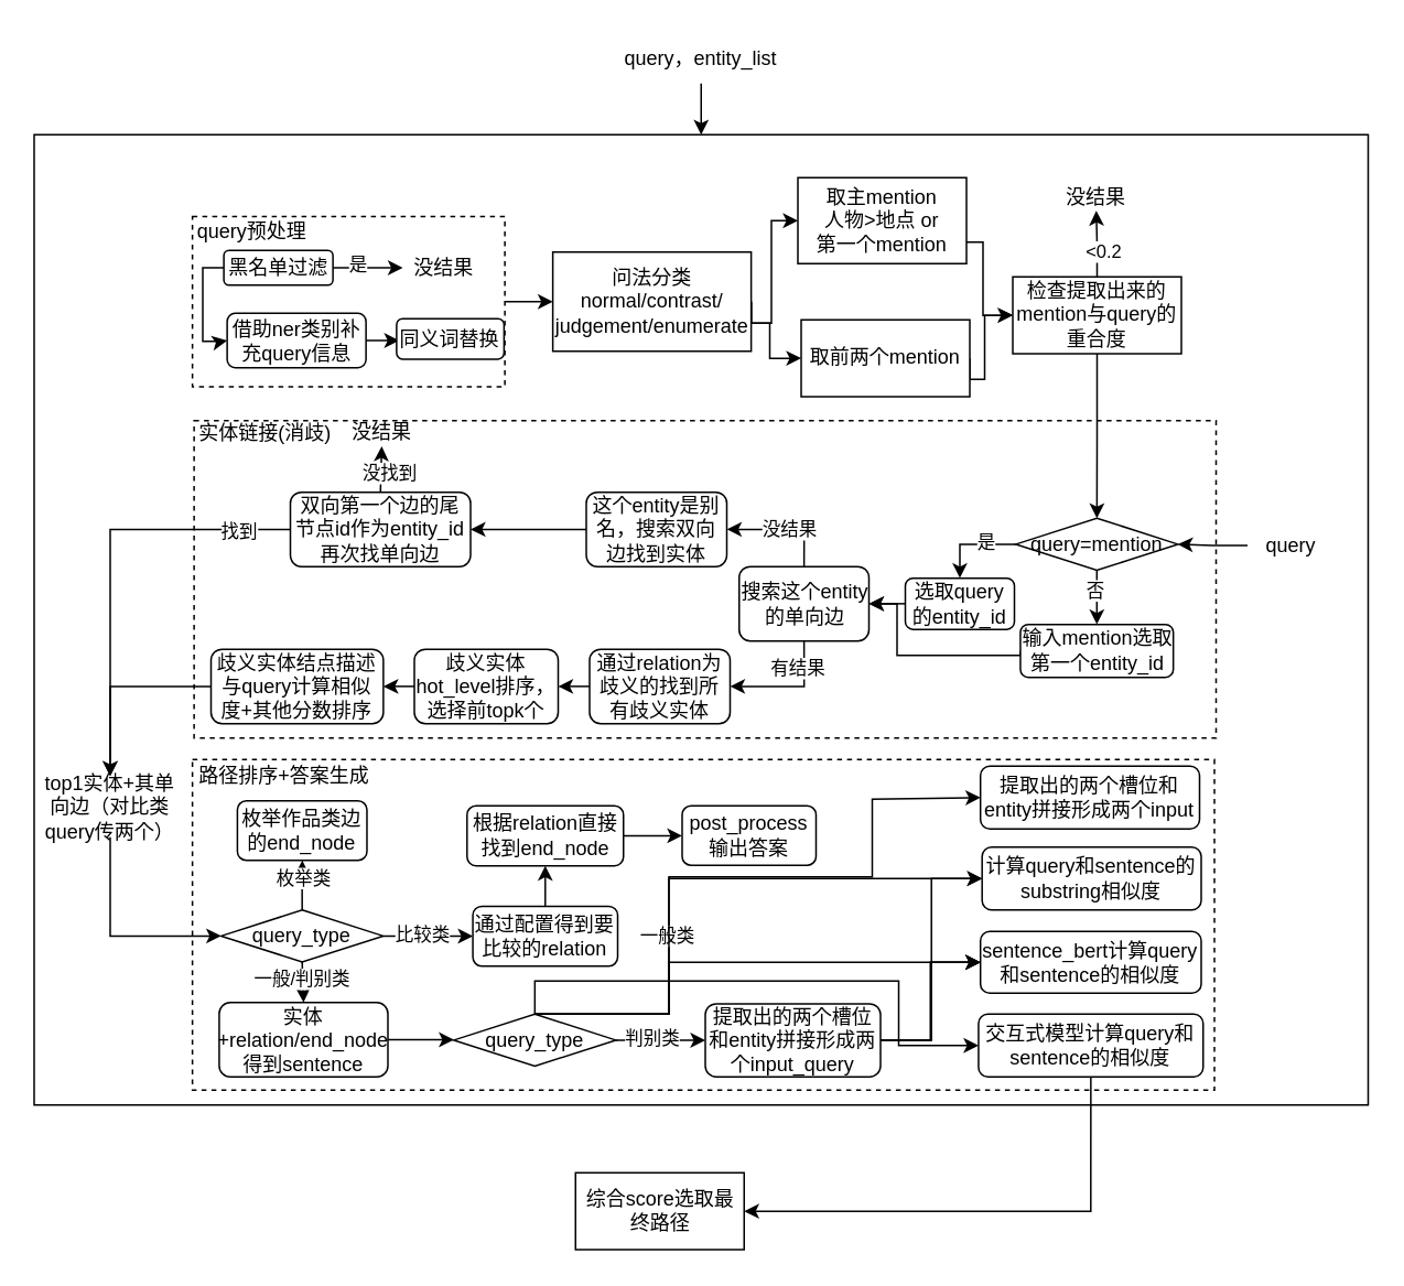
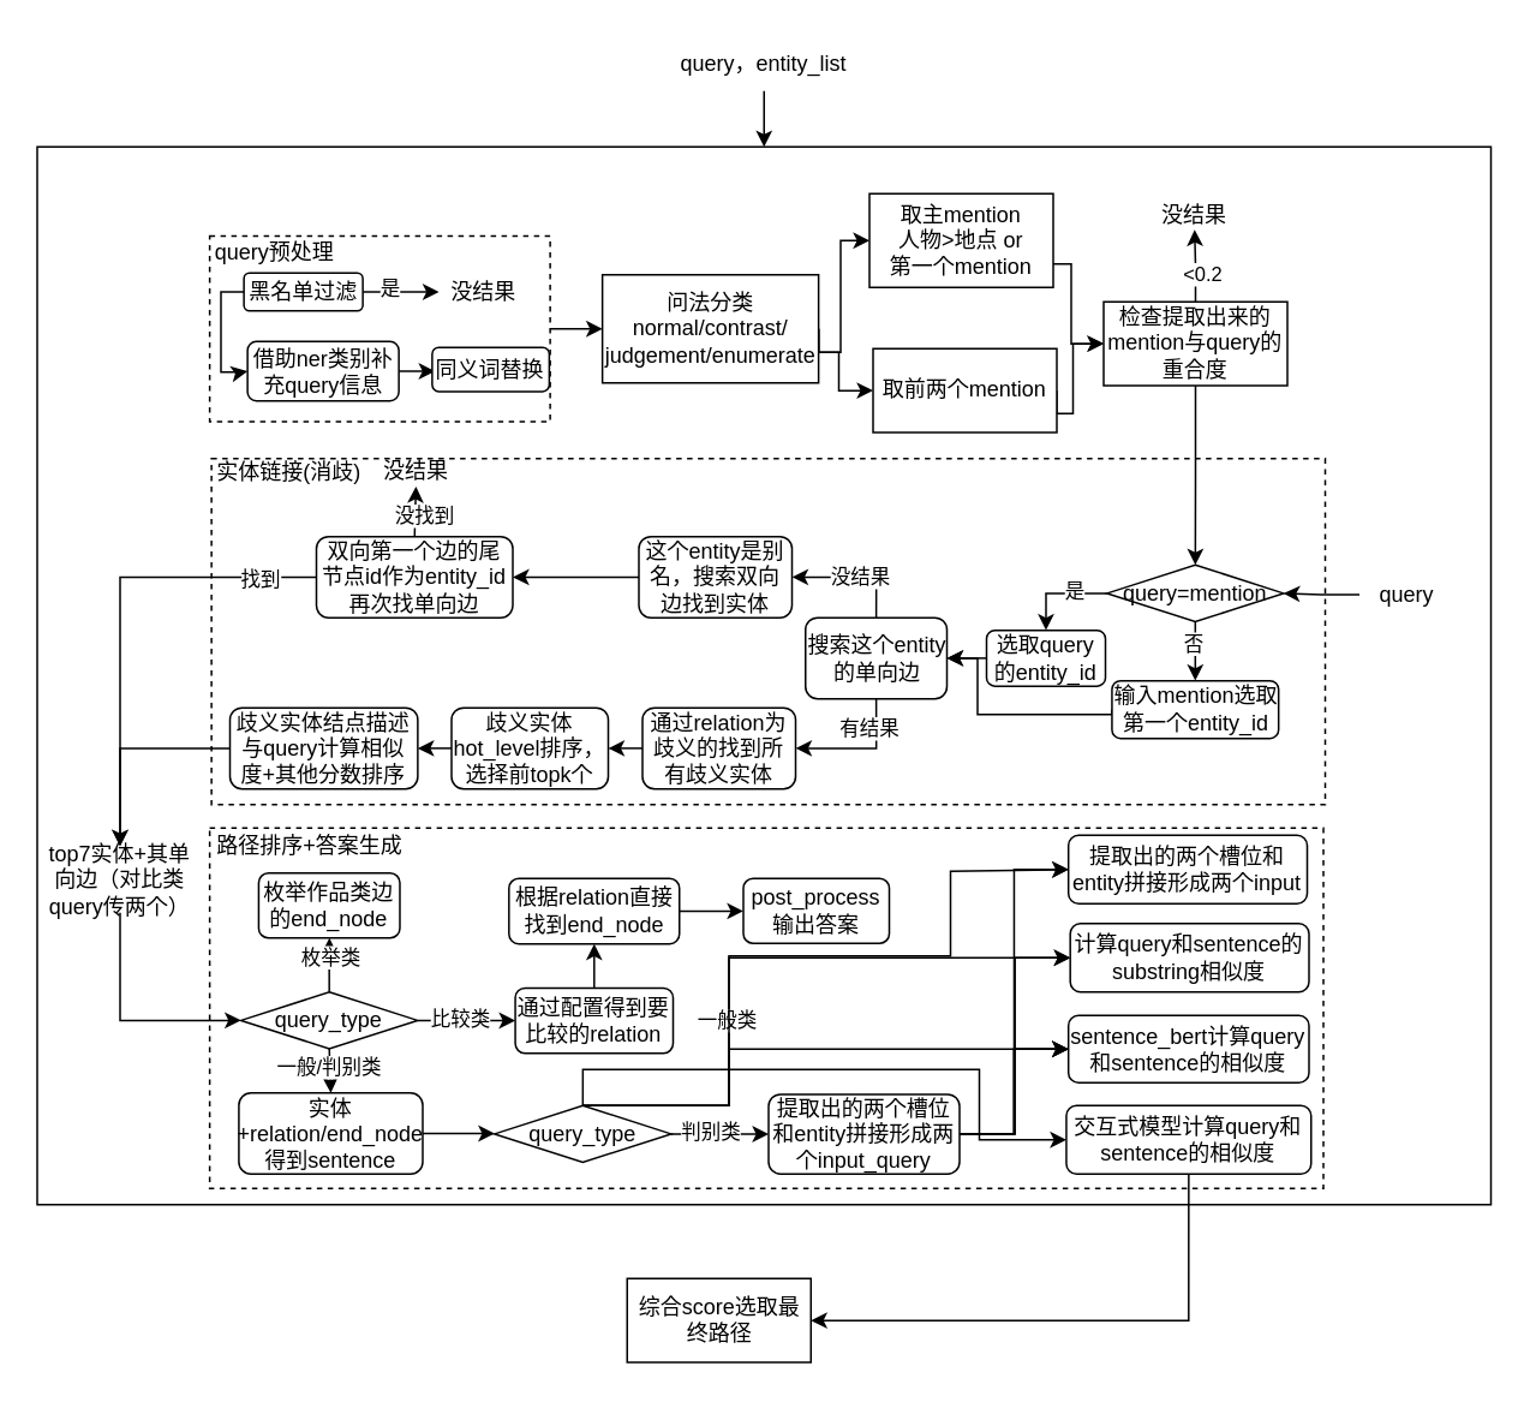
- <mxCell id="60" value="top1实体+其单向边（对比类query传两个）" style="text;html=1;strokeColor=none;fillColor=none;align=center;verticalAlign=middle;whiteSpace=wrap;rounded=0;" vertex="1" parent="1"><mxGeometry x="22" y="469" width="88" height="37" as="geometry" /></mxCell>
+ <mxCell id="60" value="top7实体+其单向边（对比类query传两个）" style="text;html=1;strokeColor=none;fillColor=none;align=center;verticalAlign=middle;whiteSpace=wrap;rounded=0;" vertex="1" parent="1"><mxGeometry x="22" y="469" width="88" height="37" as="geometry" /></mxCell>
+ <mxCell id="88" style="edgeStyle=orthogonalEdgeStyle;rounded=0;orthogonalLoop=1;jettySize=auto;html=1;exitX=1;exitY=0.5;exitDx=0;exitDy=0;entryX=0;entryY=0.5;entryDx=0;entryDy=0;" edge="1" parent="1" source="91" target="92"><mxGeometry relative="1" as="geometry" /></mxCell>
